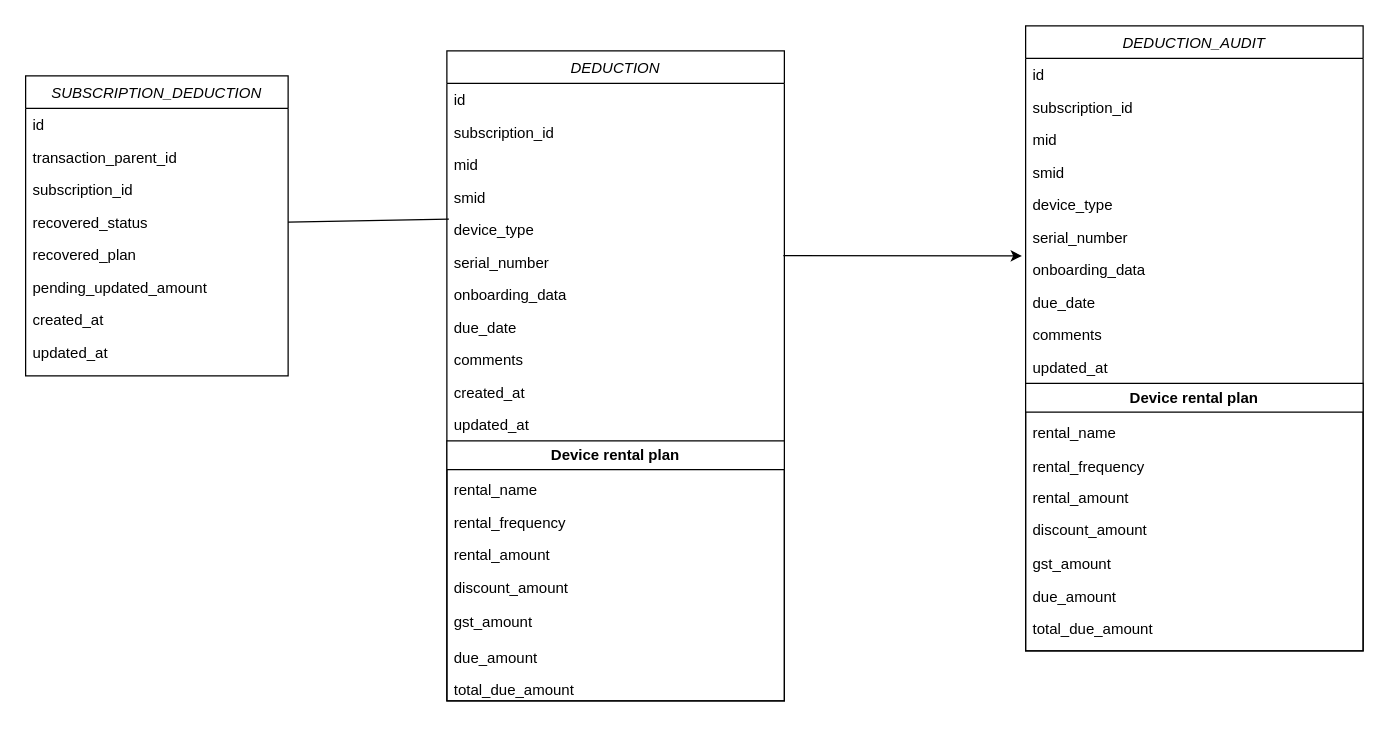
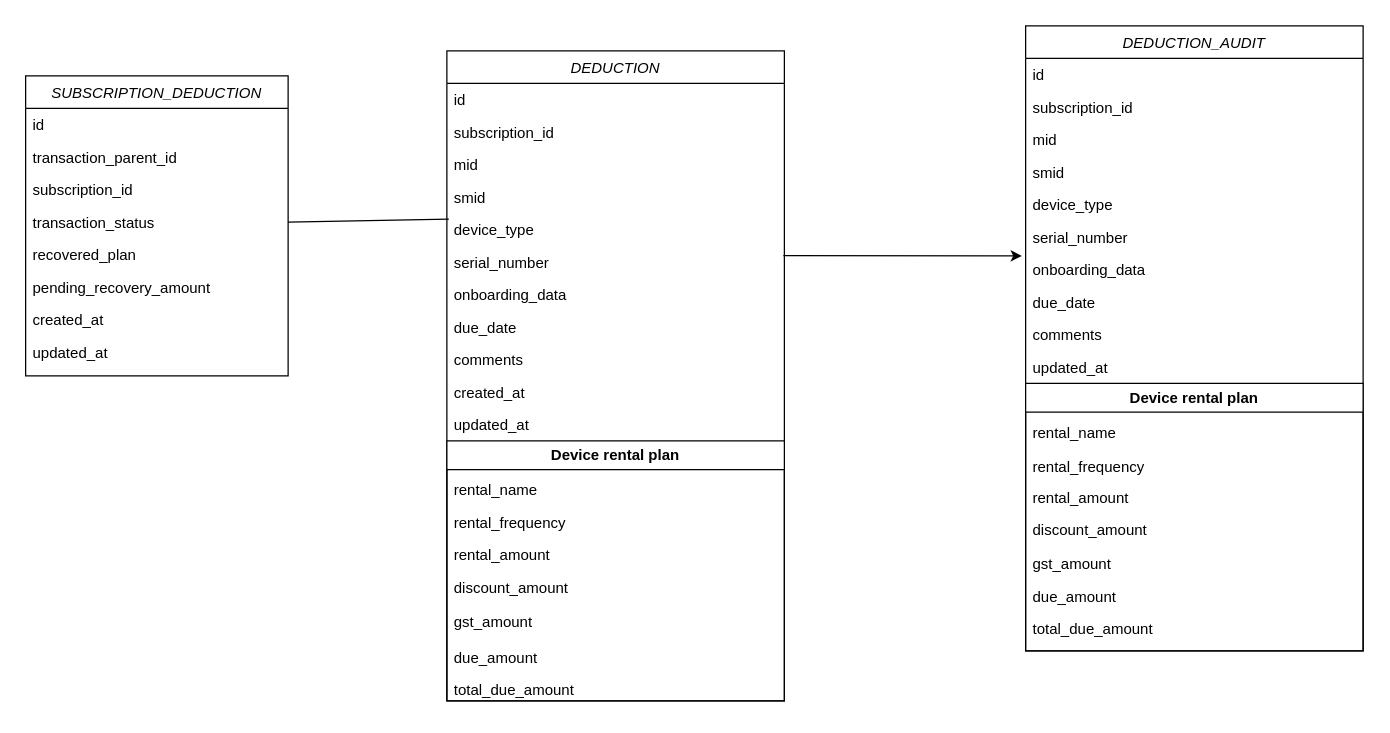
- <mxCell id="6" value="recovered_status&#10;" style="text;align=left;verticalAlign=top;spacingLeft=4;spacingRight=4;overflow=hidden;rotatable=0;points=[[0,0.5],[1,0.5]];portConstraint=eastwest;rounded=0;shadow=0;html=0;" vertex="1" parent="2"><mxGeometry y="104" width="210" height="26" as="geometry" /></mxCell>
+ <mxCell id="6" value="transaction_status&#10;" style="text;align=left;verticalAlign=top;spacingLeft=4;spacingRight=4;overflow=hidden;rotatable=0;points=[[0,0.5],[1,0.5]];portConstraint=eastwest;rounded=0;shadow=0;html=0;" vertex="1" parent="2"><mxGeometry y="104" width="210" height="26" as="geometry" /></mxCell>
- <mxCell id="8" value="pending_updated_amount" style="text;align=left;verticalAlign=top;spacingLeft=4;spacingRight=4;overflow=hidden;rotatable=0;points=[[0,0.5],[1,0.5]];portConstraint=eastwest;rounded=0;shadow=0;html=0;" vertex="1" parent="2"><mxGeometry y="156" width="210" height="26" as="geometry" /></mxCell>
+ <mxCell id="8" value="pending_recovery_amount" style="text;align=left;verticalAlign=top;spacingLeft=4;spacingRight=4;overflow=hidden;rotatable=0;points=[[0,0.5],[1,0.5]];portConstraint=eastwest;rounded=0;shadow=0;html=0;" vertex="1" parent="2"><mxGeometry y="156" width="210" height="26" as="geometry" /></mxCell>
